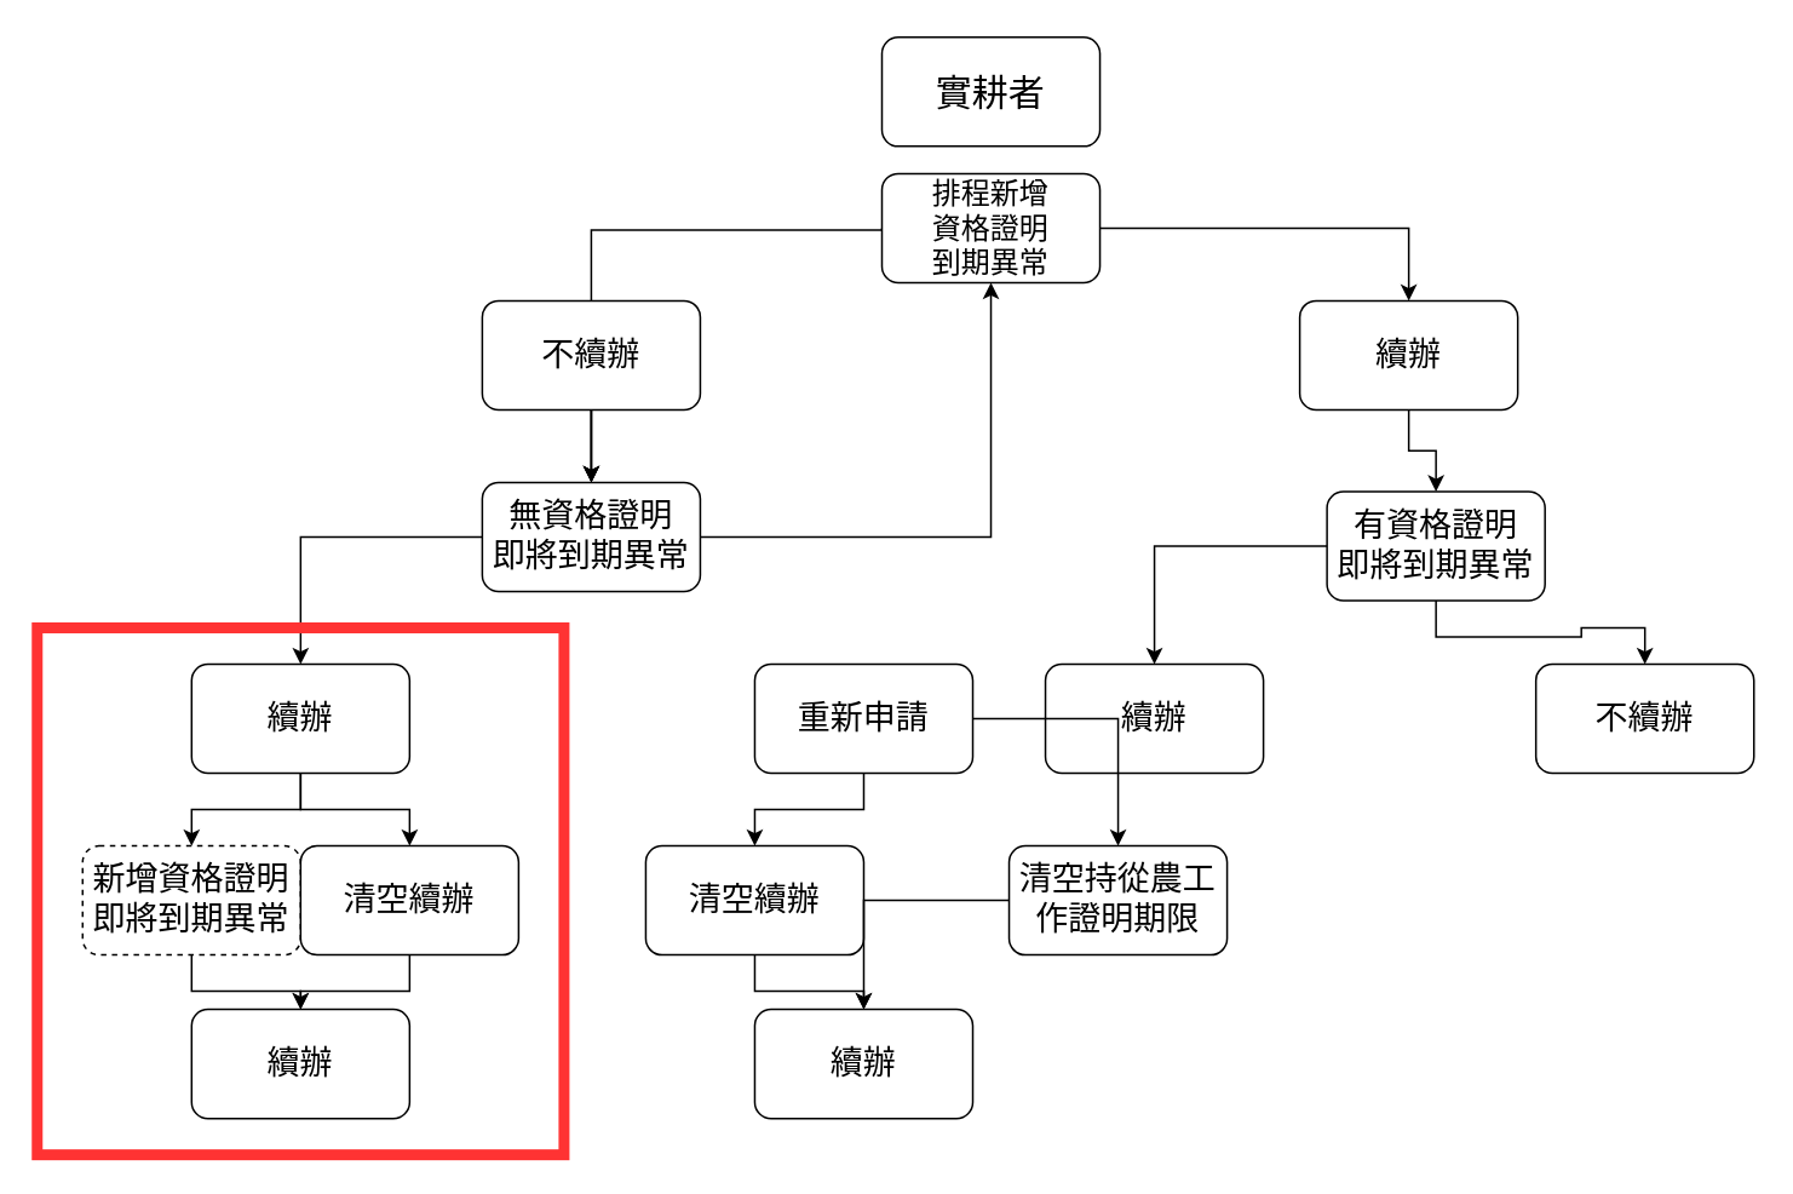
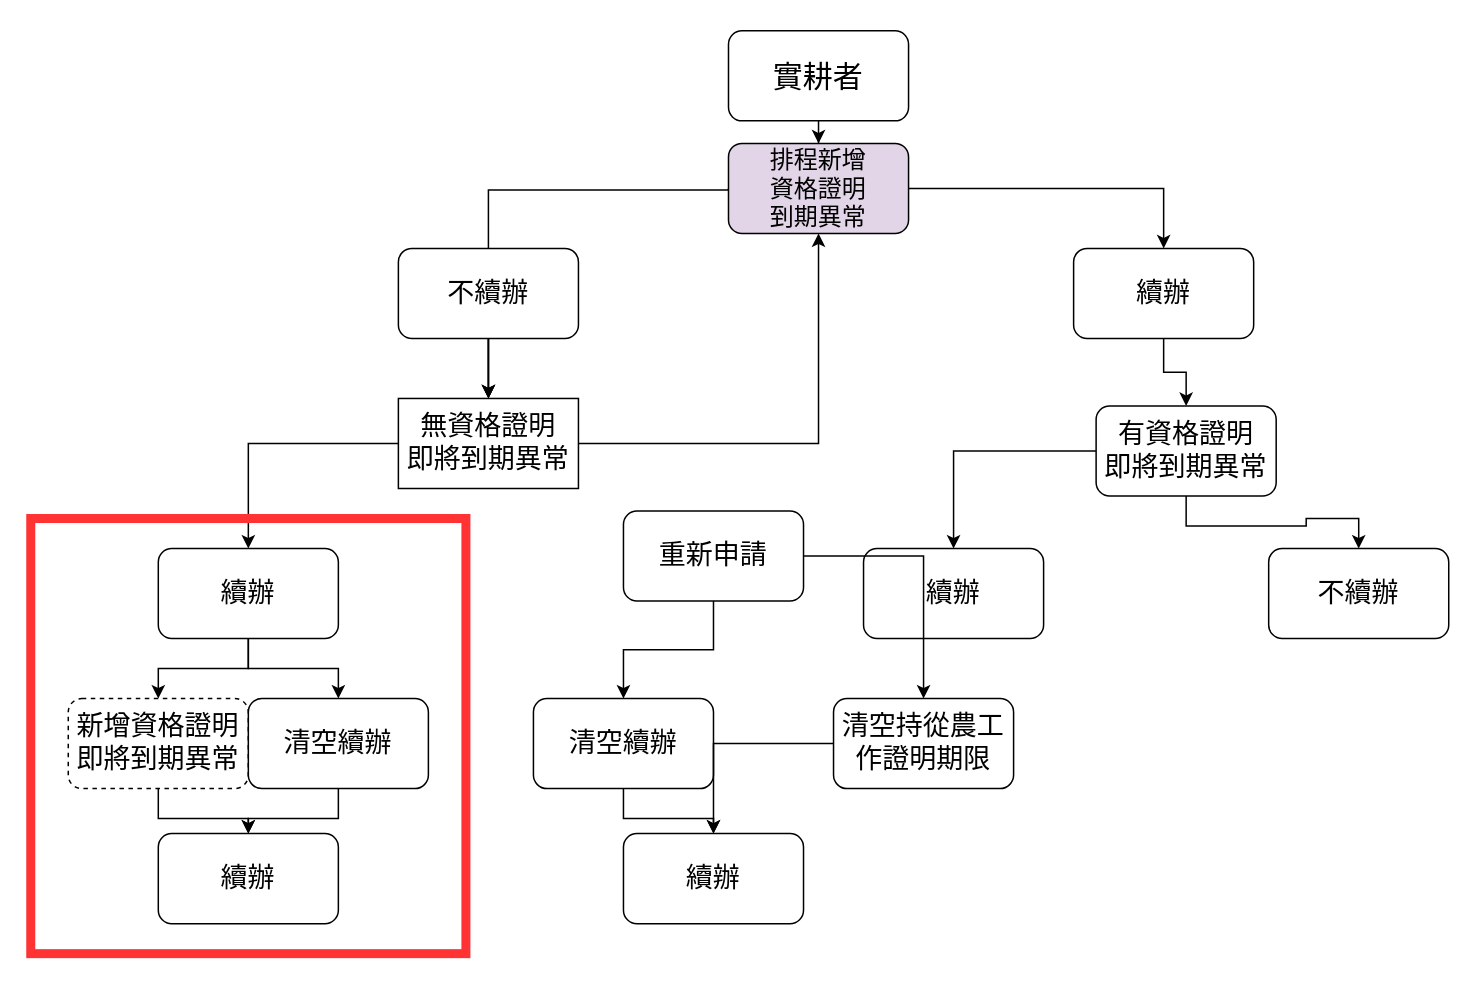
+ <mxCell id="3" value="" style="edgeStyle=orthogonalEdgeStyle;rounded=0;orthogonalLoop=1;jettySize=auto;html=1;" edge="1" parent="1" source="4" target="15"><mxGeometry relative="1" as="geometry" /></mxCell>
- <mxCell id="15" value="&lt;font style=&quot;font-size: 16px;&quot;&gt;排程新增&lt;/font&gt;&lt;div&gt;&lt;font style=&quot;font-size: 16px;&quot;&gt;資格證明&lt;/font&gt;&lt;/div&gt;&lt;div&gt;&lt;font style=&quot;font-size: 16px;&quot;&gt;到期異常&lt;/font&gt;&lt;/div&gt;" style="rounded=1;whiteSpace=wrap;html=1;" vertex="1" parent="1"><mxGeometry x="485" y="95" width="120" height="60" as="geometry" /></mxCell>
+ <mxCell id="15" value="&lt;font style=&quot;font-size: 16px;&quot;&gt;排程新增&lt;/font&gt;&lt;div&gt;&lt;font style=&quot;font-size: 16px;&quot;&gt;資格證明&lt;/font&gt;&lt;/div&gt;&lt;div&gt;&lt;font style=&quot;font-size: 16px;&quot;&gt;到期異常&lt;/font&gt;&lt;/div&gt;" style="rounded=1;whiteSpace=wrap;html=1;fillColor=#e1d5e7;" vertex="1" parent="1"><mxGeometry x="485" y="95" width="120" height="60" as="geometry" /></mxCell>
- <mxCell id="18" value="&lt;span style=&quot;font-size: 18px;&quot;&gt;無資格證明&lt;/span&gt;&lt;div&gt;&lt;span style=&quot;font-size: 18px;&quot;&gt;即將到期異常&lt;/span&gt;&lt;/div&gt;" style="rounded=1;whiteSpace=wrap;html=1;" vertex="1" parent="1"><mxGeometry x="265" y="265" width="120" height="60" as="geometry" /></mxCell>
+ <mxCell id="18" value="&lt;span style=&quot;font-size: 18px;&quot;&gt;無資格證明&lt;/span&gt;&lt;div&gt;&lt;span style=&quot;font-size: 18px;&quot;&gt;即將到期異常&lt;/span&gt;&lt;/div&gt;" style="whiteSpace=wrap;html=1;rounded=0;" vertex="1" parent="1"><mxGeometry x="265" y="265" width="120" height="60" as="geometry" /></mxCell>
- <mxCell id="28" value="&lt;span style=&quot;font-size: 18px;&quot;&gt;重新申請&lt;/span&gt;" style="rounded=1;whiteSpace=wrap;html=1;" vertex="1" parent="1"><mxGeometry x="415" y="365" width="120" height="60" as="geometry" /></mxCell>
+ <mxCell id="28" value="&lt;span style=&quot;font-size: 18px;&quot;&gt;重新申請&lt;/span&gt;" style="rounded=1;whiteSpace=wrap;html=1;" vertex="1" parent="1"><mxGeometry x="415" y="340" width="120" height="60" as="geometry" /></mxCell>
